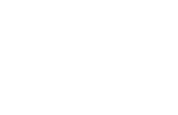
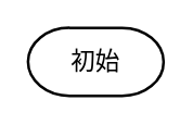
+ <mxCell id="2" value="&lt;font style=&quot;font-size: 18px;&quot;&gt;初始&lt;/font&gt;" style="strokeWidth=2;html=1;shape=mxgraph.flowchart.terminator;whiteSpace=wrap;" parent="1" vertex="1"><mxGeometry x="20" y="20" width="100" height="50" as="geometry" /></mxCell>
